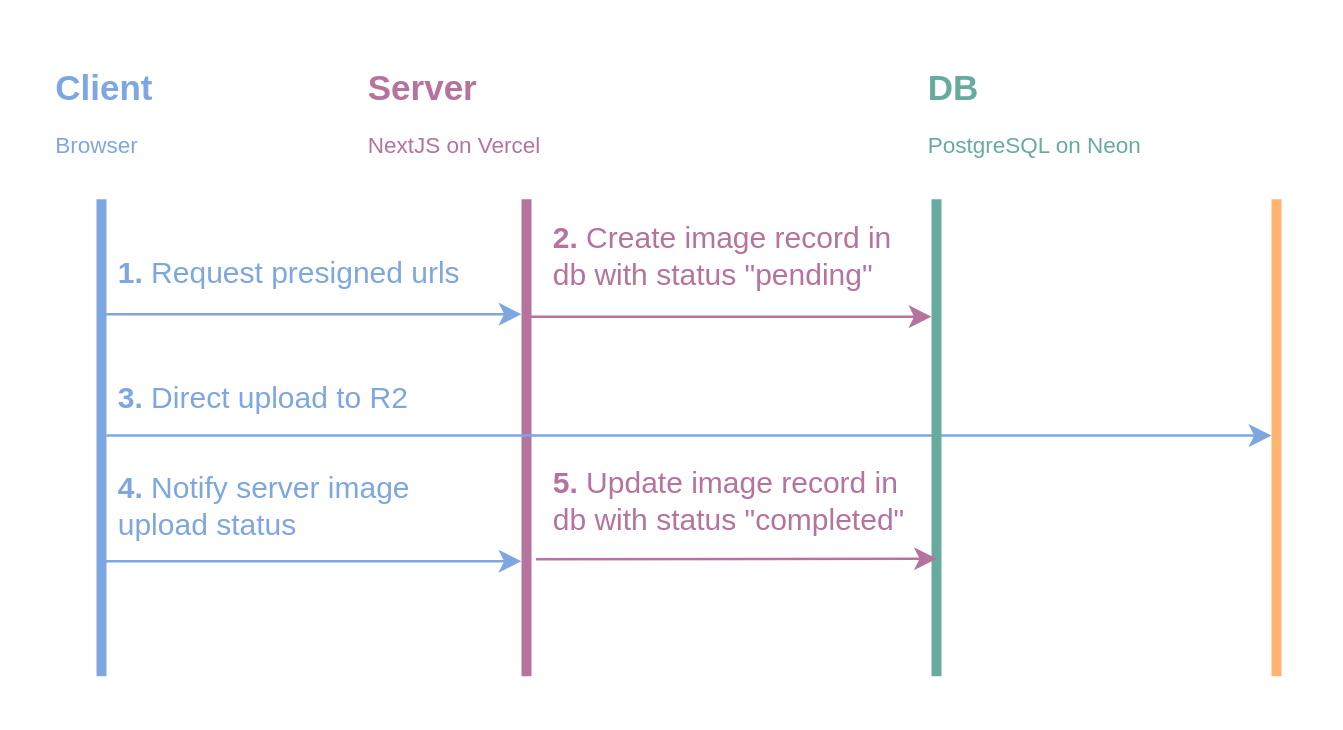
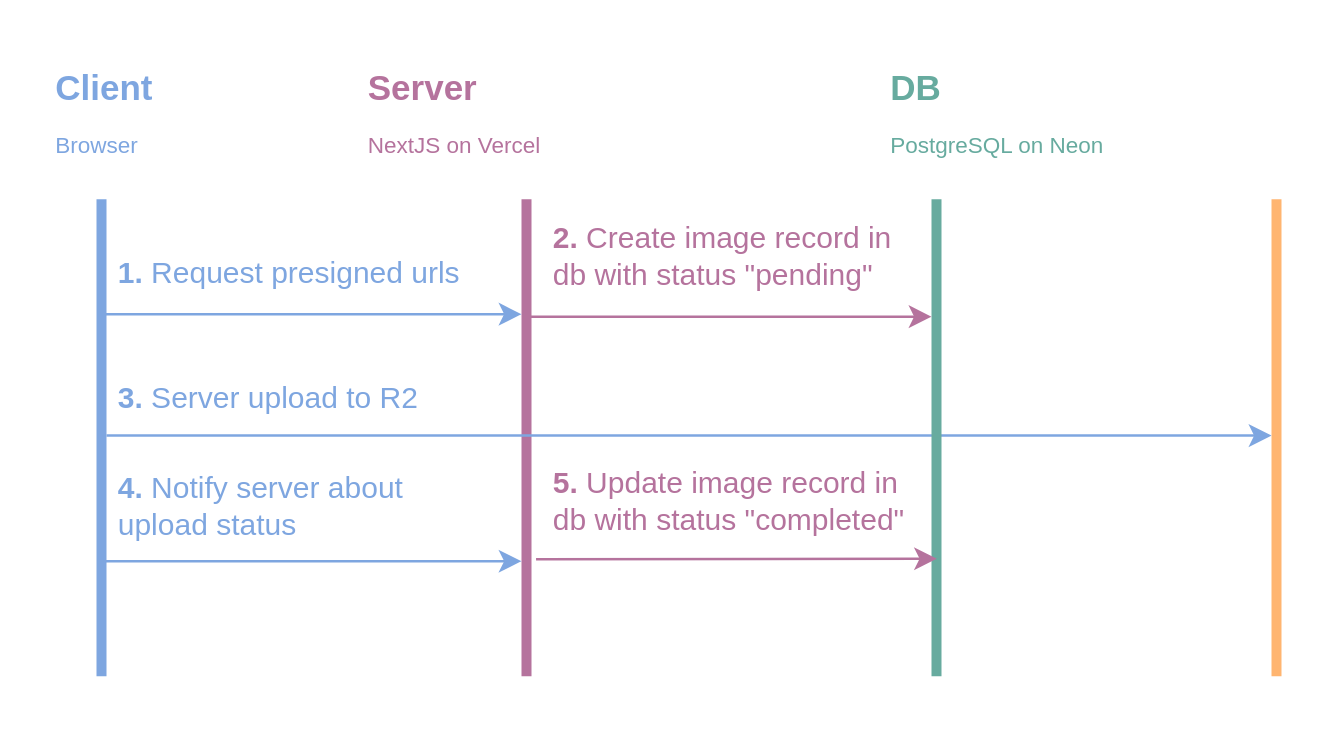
- <mxCell id="12" value="&lt;h1 style=&quot;margin-top: 0px;&quot;&gt;&lt;font style=&quot;color: rgb(103, 171, 159);&quot;&gt;DB&lt;/font&gt;&lt;/h1&gt;&lt;div&gt;&lt;font style=&quot;font-size: 9px;&quot; color=&quot;#67ab9f&quot;&gt;PostgreSQL on Neon&lt;/font&gt;&lt;/div&gt;" style="text;html=1;whiteSpace=wrap;overflow=hidden;rounded=0;fontSize=7;spacing=2;fontFamily=Helvetica;fontStyle=0" vertex="1" parent="1"><mxGeometry x="369" y="20" width="106" height="50" as="geometry" /></mxCell>
+ <mxCell id="12" value="&lt;h1 style=&quot;margin-top: 0px;&quot;&gt;&lt;font style=&quot;color: rgb(103, 171, 159);&quot;&gt;DB&lt;/font&gt;&lt;/h1&gt;&lt;div&gt;&lt;font style=&quot;font-size: 9px;&quot; color=&quot;#67ab9f&quot;&gt;PostgreSQL on Neon&lt;/font&gt;&lt;/div&gt;" style="text;html=1;whiteSpace=wrap;overflow=hidden;rounded=0;fontSize=7;spacing=2;fontFamily=Helvetica;fontStyle=0" vertex="1" parent="1"><mxGeometry x="354" y="20" width="106" height="50" as="geometry" /></mxCell>
- <mxCell id="10" value="&lt;font style=&quot;color: rgb(126, 166, 224);&quot;&gt;&lt;b&gt;3.&lt;/b&gt; Direct upload to R2&lt;/font&gt;" style="text;html=1;align=left;verticalAlign=middle;whiteSpace=wrap;rounded=0;" vertex="1" parent="1"><mxGeometry x="45" y="144.16" width="150" height="30" as="geometry" /></mxCell>
+ <mxCell id="10" value="&lt;font style=&quot;color: rgb(126, 166, 224);&quot;&gt;&lt;b&gt;3.&lt;/b&gt; Server upload to R2&lt;/font&gt;" style="text;html=1;align=left;verticalAlign=middle;whiteSpace=wrap;rounded=0;" vertex="1" parent="1"><mxGeometry x="45" y="144.16" width="150" height="30" as="geometry" /></mxCell>
- <mxCell id="18" value="&lt;font style=&quot;color: rgb(126, 166, 224);&quot;&gt;&lt;b&gt;4.&lt;/b&gt; Notify server image upload status&lt;/font&gt;" style="text;html=1;align=left;verticalAlign=middle;whiteSpace=wrap;rounded=0;" vertex="1" parent="1"><mxGeometry x="45" y="192" width="150" height="20" as="geometry" /></mxCell>
+ <mxCell id="18" value="&lt;font style=&quot;color: rgb(126, 166, 224);&quot;&gt;&lt;b&gt;4.&lt;/b&gt; Notify server about upload status&lt;/font&gt;" style="text;html=1;align=left;verticalAlign=middle;whiteSpace=wrap;rounded=0;" vertex="1" parent="1"><mxGeometry x="45" y="192" width="150" height="20" as="geometry" /></mxCell>
